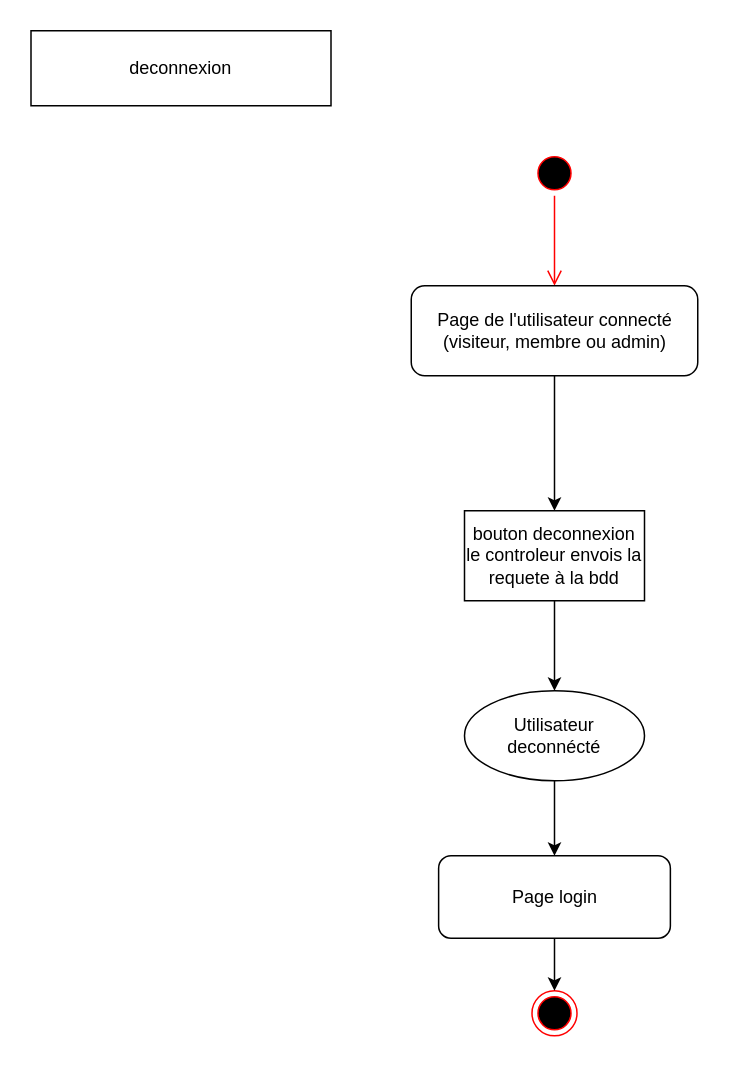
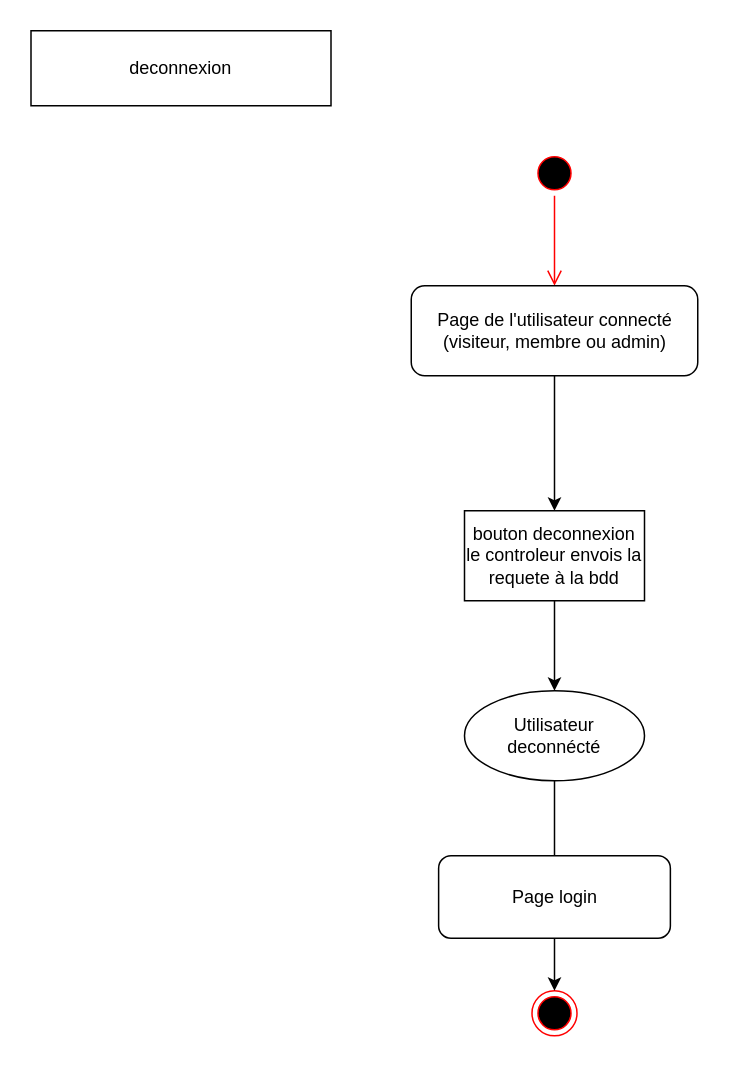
- <mxCell id="11" value="" style="endArrow=classic;html=1;exitX=0.5;exitY=1;exitDx=0;exitDy=0;entryX=0.5;entryY=0;entryDx=0;entryDy=0;" edge="1" parent="1" source="8" target="10"><mxGeometry width="50" height="50" relative="1" as="geometry"><mxPoint x="379" y="450" as="sourcePoint" /><mxPoint x="379" y="520" as="targetPoint" /></mxGeometry></mxCell>
+ <mxCell id="11" value="" style="endArrow=none;html=1;exitX=0.5;exitY=1;exitDx=0;exitDy=0;entryX=0.5;entryY=0;entryDx=0;entryDy=0;" edge="1" parent="1" source="8" target="10"><mxGeometry width="50" height="50" relative="1" as="geometry"><mxPoint x="379" y="450" as="sourcePoint" /><mxPoint x="379" y="520" as="targetPoint" /></mxGeometry></mxCell>
